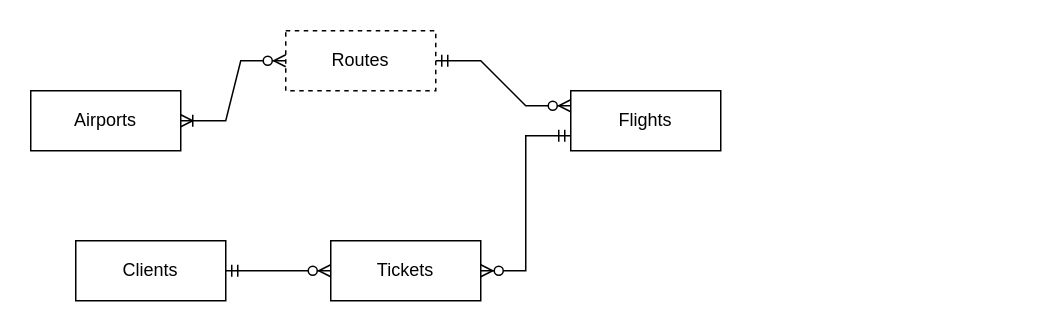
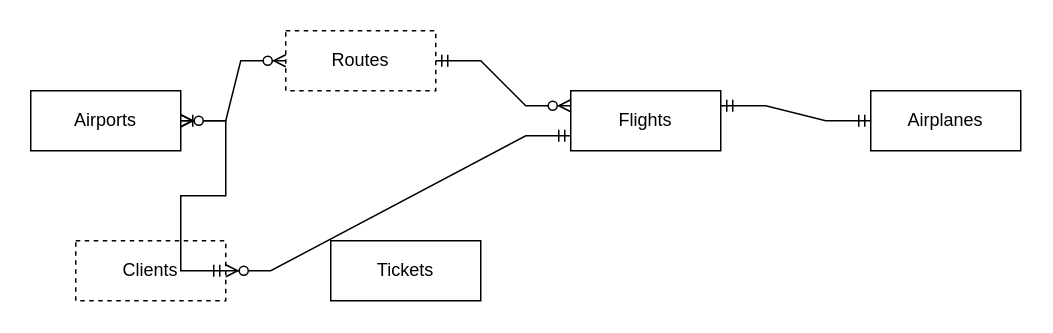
+ <mxCell id="8" value="" style="edgeStyle=entityRelationEdgeStyle;fontSize=12;html=1;endArrow=ERmandOne;startArrow=ERmandOne;rounded=0;entryX=0;entryY=0.5;entryDx=0;entryDy=0;exitX=1;exitY=0.25;exitDx=0;exitDy=0;" parent="1" source="5" target="7" edge="1"><mxGeometry width="100" height="100" relative="1" as="geometry"><mxPoint x="300" y="290" as="sourcePoint" /><mxPoint x="400" y="190" as="targetPoint" /></mxGeometry></mxCell>
+ <mxCell id="7" value="Airplanes" style="whiteSpace=wrap;html=1;align=center;" parent="1" vertex="1"><mxGeometry x="580" y="60" width="100" height="40" as="geometry" /></mxCell>
- <mxCell id="10" value="" style="edgeStyle=entityRelationEdgeStyle;fontSize=12;html=1;endArrow=ERzeroToMany;startArrow=ERmandOne;rounded=0;entryX=1;entryY=0.5;entryDx=0;entryDy=0;exitX=0;exitY=0.75;exitDx=0;exitDy=0;" parent="1" source="5" target="2" edge="1"><mxGeometry width="100" height="100" relative="1" as="geometry"><mxPoint x="190" y="160" as="sourcePoint" /><mxPoint x="200" y="260" as="targetPoint" /></mxGeometry></mxCell>
+ <mxCell id="10" value="" style="edgeStyle=entityRelationEdgeStyle;fontSize=12;html=1;endArrow=ERzeroToMany;startArrow=ERmandOne;rounded=0;exitX=0;exitY=0.75;exitDx=0;exitDy=0;" parent="1" source="5" target="4" edge="1"><mxGeometry width="100" height="100" relative="1" as="geometry"><mxPoint x="190" y="160" as="sourcePoint" /><mxPoint x="200" y="260" as="targetPoint" /></mxGeometry></mxCell>
- <mxCell id="4" value="Clients" style="whiteSpace=wrap;html=1;align=center;" parent="1" vertex="1"><mxGeometry x="50" y="160" width="100" height="40" as="geometry" /></mxCell>
+ <mxCell id="4" value="Clients" style="whiteSpace=wrap;html=1;align=center;dashed=1;" parent="1" vertex="1"><mxGeometry x="50" y="160" width="100" height="40" as="geometry" /></mxCell>
- <mxCell id="12" value="" style="edgeStyle=entityRelationEdgeStyle;fontSize=12;html=1;endArrow=ERzeroToMany;startArrow=ERmandOne;rounded=0;exitX=1;exitY=0.5;exitDx=0;exitDy=0;entryX=0;entryY=0.5;entryDx=0;entryDy=0;" parent="1" source="4" target="2" edge="1"><mxGeometry width="100" height="100" relative="1" as="geometry"><mxPoint x="300" y="290" as="sourcePoint" /><mxPoint x="220" y="180" as="targetPoint" /></mxGeometry></mxCell>
+ <mxCell id="12" value="" style="edgeStyle=entityRelationEdgeStyle;fontSize=12;html=1;endArrow=ERzeroToMany;startArrow=ERmandOne;rounded=0;exitX=1;exitY=0.5;exitDx=0;exitDy=0;" parent="1" source="4" target="3" edge="1"><mxGeometry width="100" height="100" relative="1" as="geometry"><mxPoint x="300" y="290" as="sourcePoint" /><mxPoint x="220" y="180" as="targetPoint" /></mxGeometry></mxCell>
